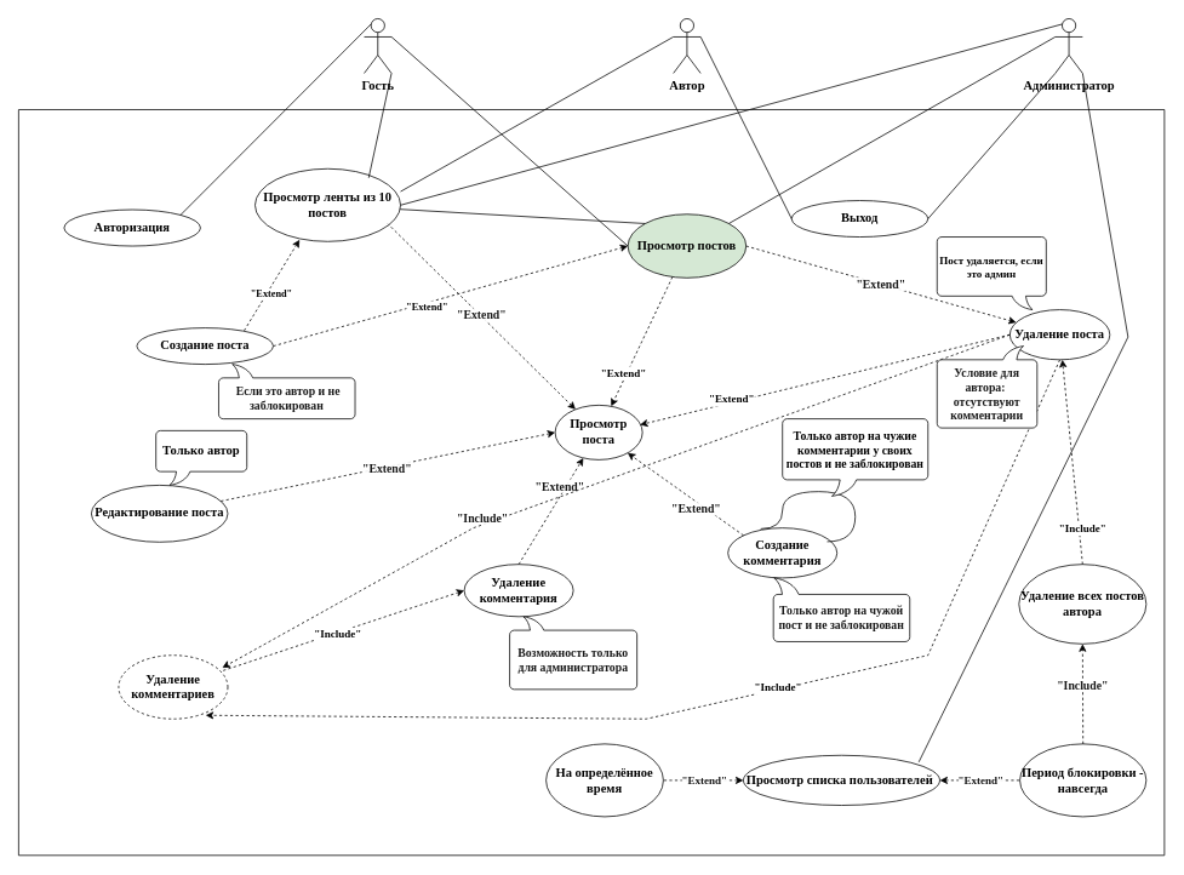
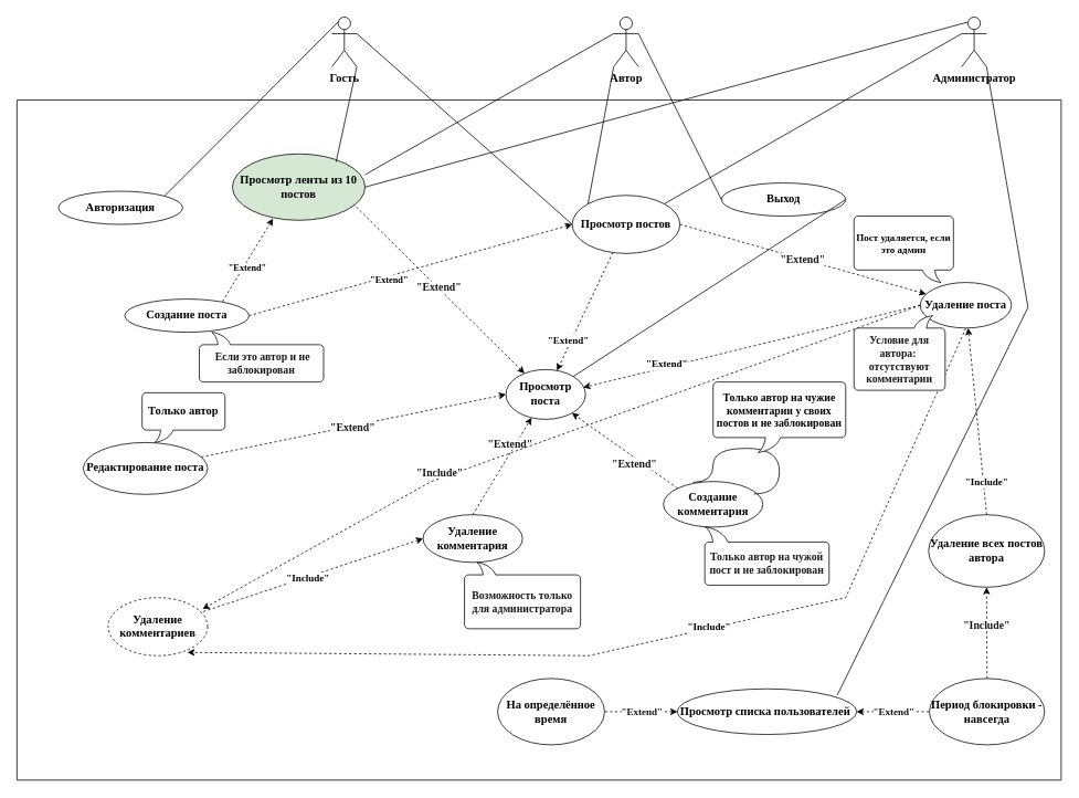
- <mxCell id="62" value="" style="endArrow=none;html=1;rounded=0;entryX=0;entryY=1;entryDx=0;entryDy=0;entryPerimeter=0;exitX=1;exitY=0.5;exitDx=0;exitDy=0;" parent="1" source="8" target="4" edge="1"><mxGeometry width="50" height="50" relative="1" as="geometry"><mxPoint x="790" y="380" as="sourcePoint" /><mxPoint x="840" y="330" as="targetPoint" /></mxGeometry></mxCell>
+ <mxCell id="62" value="" style="endArrow=none;html=1;rounded=0;exitX=1;exitY=0.5;exitDx=0;exitDy=0;" parent="1" source="8" target="26" edge="1"><mxGeometry width="50" height="50" relative="1" as="geometry"><mxPoint x="790" y="380" as="sourcePoint" /><mxPoint x="840" y="330" as="targetPoint" /></mxGeometry></mxCell>
- <mxCell id="14" value="Просмотр ленты из 10 постов" style="ellipse;fontSize=14;textShadow=0;fontStyle=1;fontFamily=Verdana;shadow=0;verticalAlign=middle;whiteSpace=wrap;html=1;labelBorderColor=none;labelBackgroundColor=none;horizontal=1;" parent="5" vertex="1"><mxGeometry x="260" y="65" width="160" height="80" as="geometry" /></mxCell>
+ <mxCell id="14" value="Просмотр ленты из 10 постов" style="ellipse;fontSize=14;textShadow=0;fontStyle=1;fontFamily=Verdana;shadow=0;verticalAlign=middle;whiteSpace=wrap;html=1;labelBorderColor=none;labelBackgroundColor=none;horizontal=1;fillColor=#d5e8d4;" parent="5" vertex="1"><mxGeometry x="260" y="65" width="160" height="80" as="geometry" /></mxCell>
- <mxCell id="65" value="" style="endArrow=none;html=1;rounded=0;exitX=0;exitY=0;exitDx=0;exitDy=0;" parent="1" source="12" target="14" edge="1"><mxGeometry width="50" height="50" relative="1" as="geometry"><mxPoint x="790" y="380" as="sourcePoint" /><mxPoint x="840" y="330" as="targetPoint" /></mxGeometry></mxCell>
+ <mxCell id="65" value="" style="endArrow=none;html=1;rounded=0;entryX=0;entryY=1;entryDx=0;entryDy=0;entryPerimeter=0;exitX=0;exitY=0;exitDx=0;exitDy=0;" parent="1" source="12" target="3" edge="1"><mxGeometry width="50" height="50" relative="1" as="geometry"><mxPoint x="790" y="380" as="sourcePoint" /><mxPoint x="840" y="330" as="targetPoint" /></mxGeometry></mxCell>
- <mxCell id="12" value="Просмотр постов" style="ellipse;fontSize=14;textShadow=0;fontStyle=1;fontFamily=Verdana;shadow=0;verticalAlign=middle;whiteSpace=wrap;html=1;labelBorderColor=none;labelBackgroundColor=none;horizontal=1;fillColor=#d5e8d4;" parent="5" vertex="1"><mxGeometry x="670" y="115" width="130" height="70" as="geometry" /></mxCell>
+ <mxCell id="12" value="Просмотр постов" style="ellipse;fontSize=14;textShadow=0;fontStyle=1;fontFamily=Verdana;shadow=0;verticalAlign=middle;whiteSpace=wrap;html=1;labelBorderColor=none;labelBackgroundColor=none;horizontal=1;" parent="5" vertex="1"><mxGeometry x="670" y="115" width="130" height="70" as="geometry" /></mxCell>
